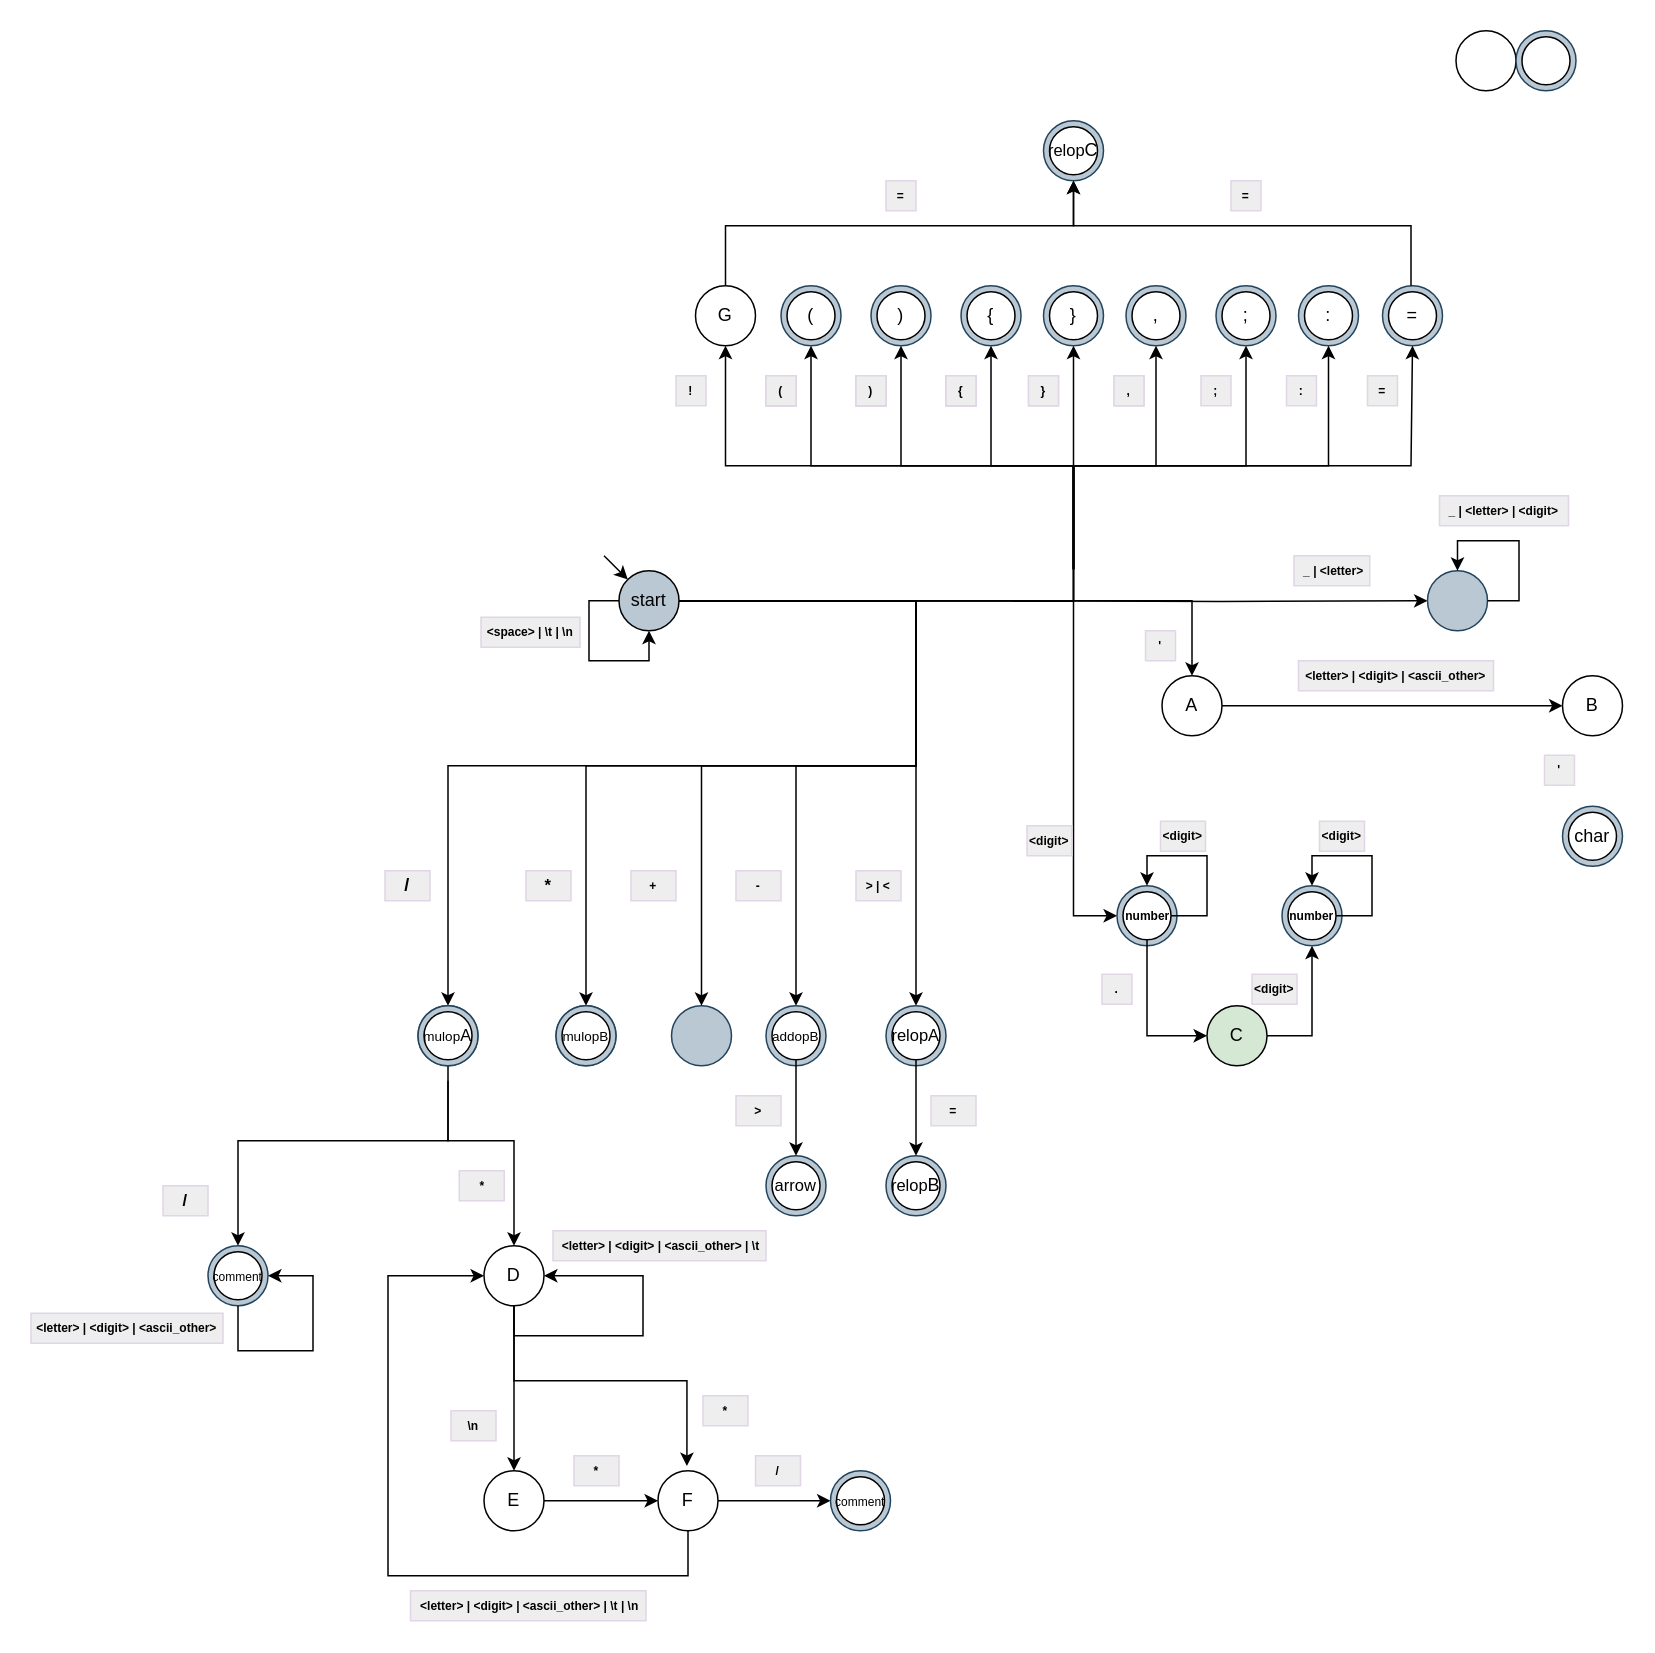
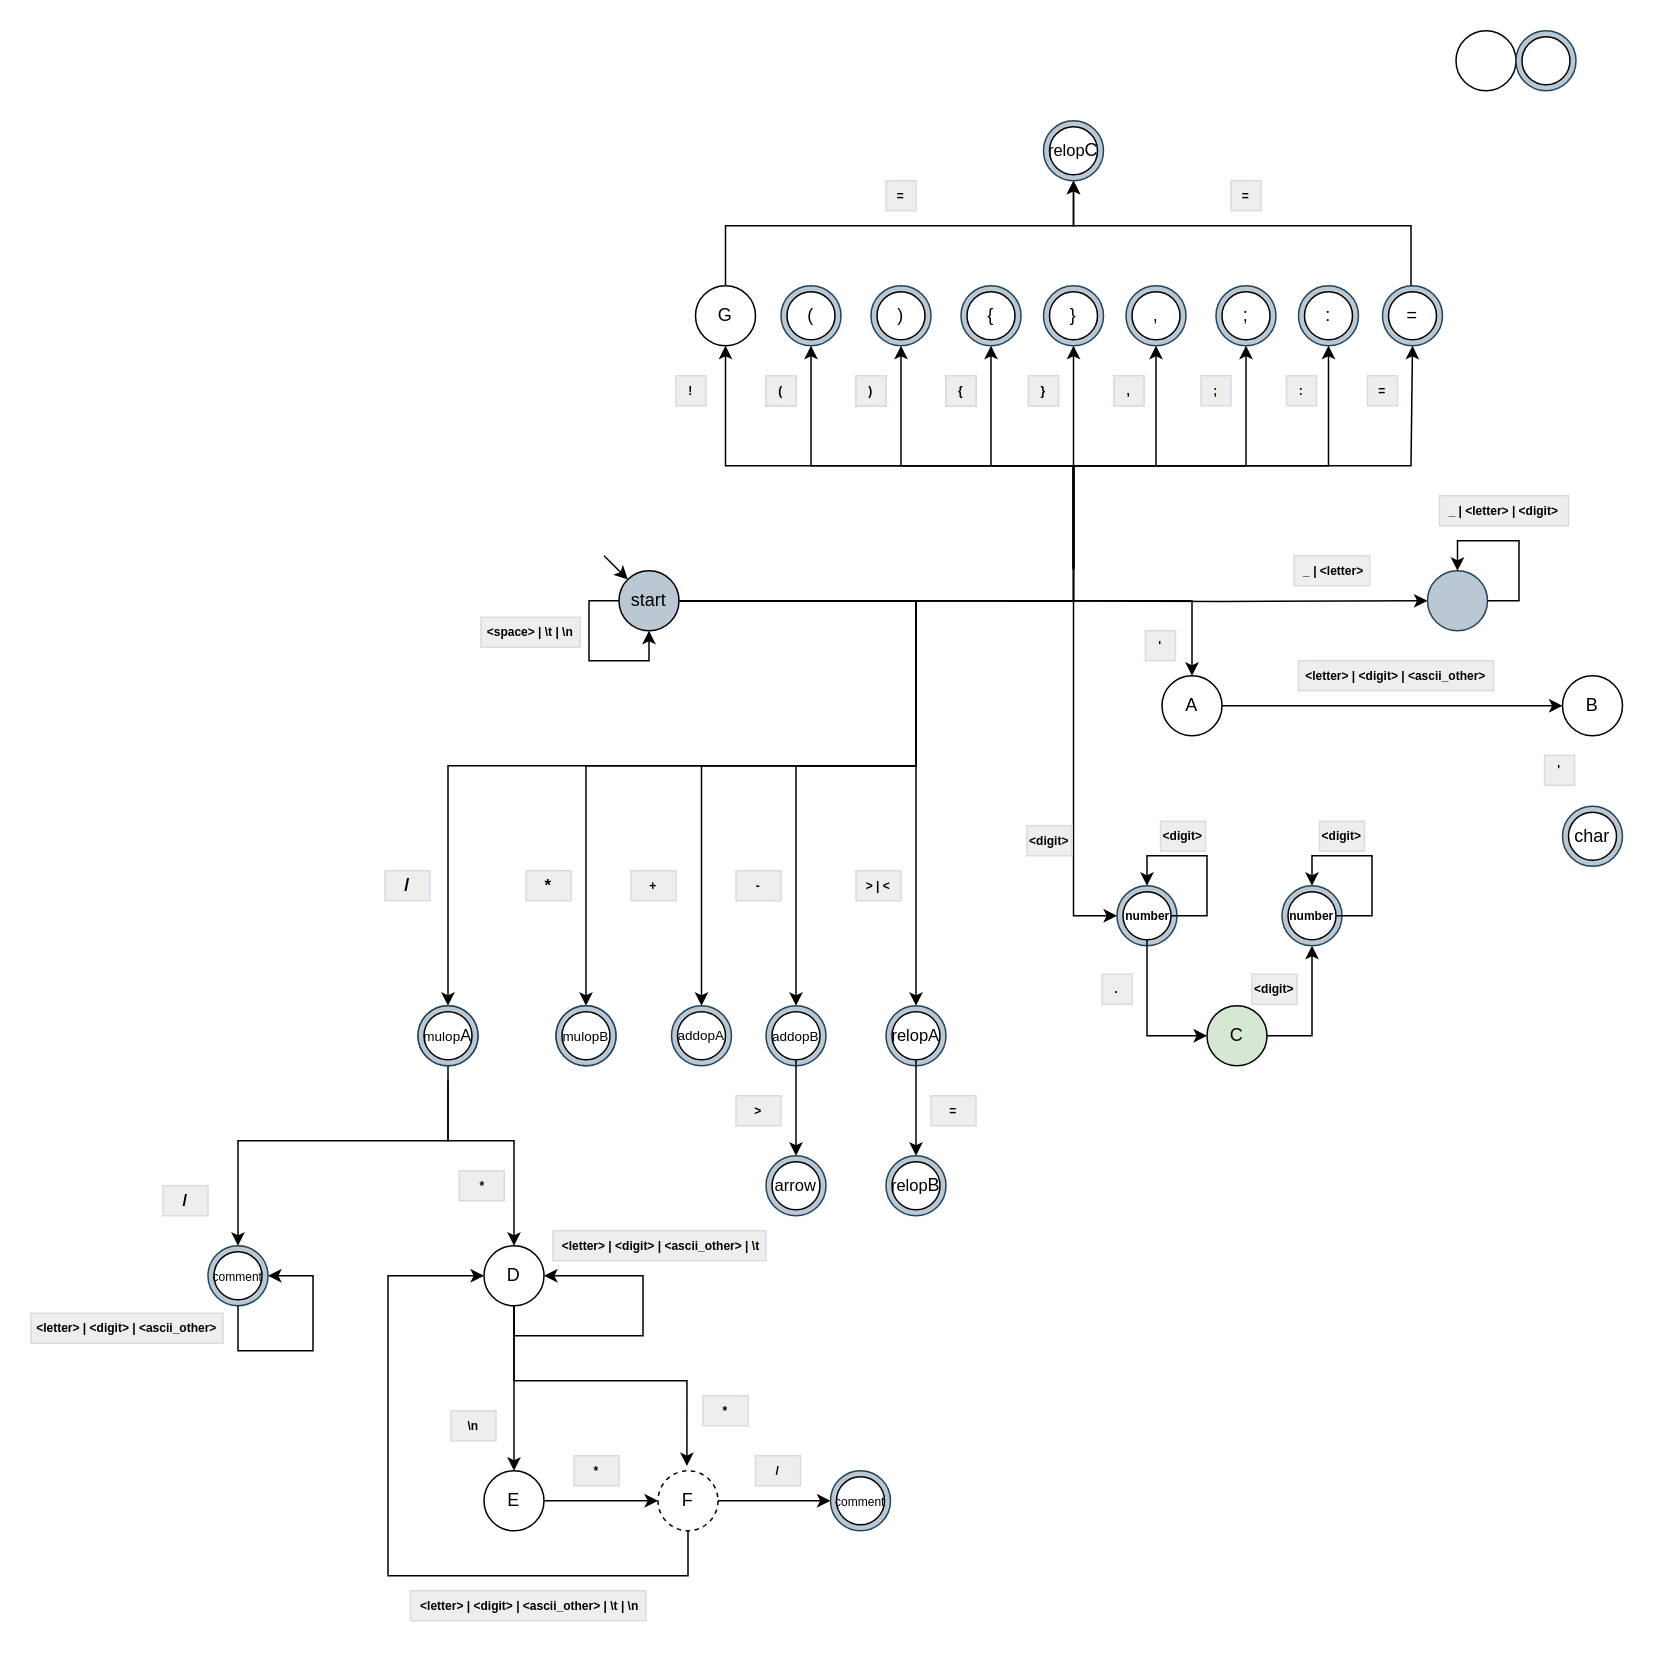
+ <mxCell id="146" value="&lt;font style=&quot;font-size: 9px;&quot;&gt;addop&lt;/font&gt;A" style="ellipse;whiteSpace=wrap;html=1;aspect=fixed;fillColor=default;container=0;fontSize=9;" vertex="1" parent="144"><mxGeometry x="4" y="4" width="32" height="32" as="geometry" /></mxCell>
- <mxCell id="136" value="F" style="ellipse;whiteSpace=wrap;html=1;aspect=fixed;" vertex="1" parent="1"><mxGeometry x="438" y="980" width="40" height="40" as="geometry" /></mxCell>
+ <mxCell id="136" value="F" style="ellipse;whiteSpace=wrap;html=1;aspect=fixed;dashed=1;" vertex="1" parent="1"><mxGeometry x="438" y="980" width="40" height="40" as="geometry" /></mxCell>
